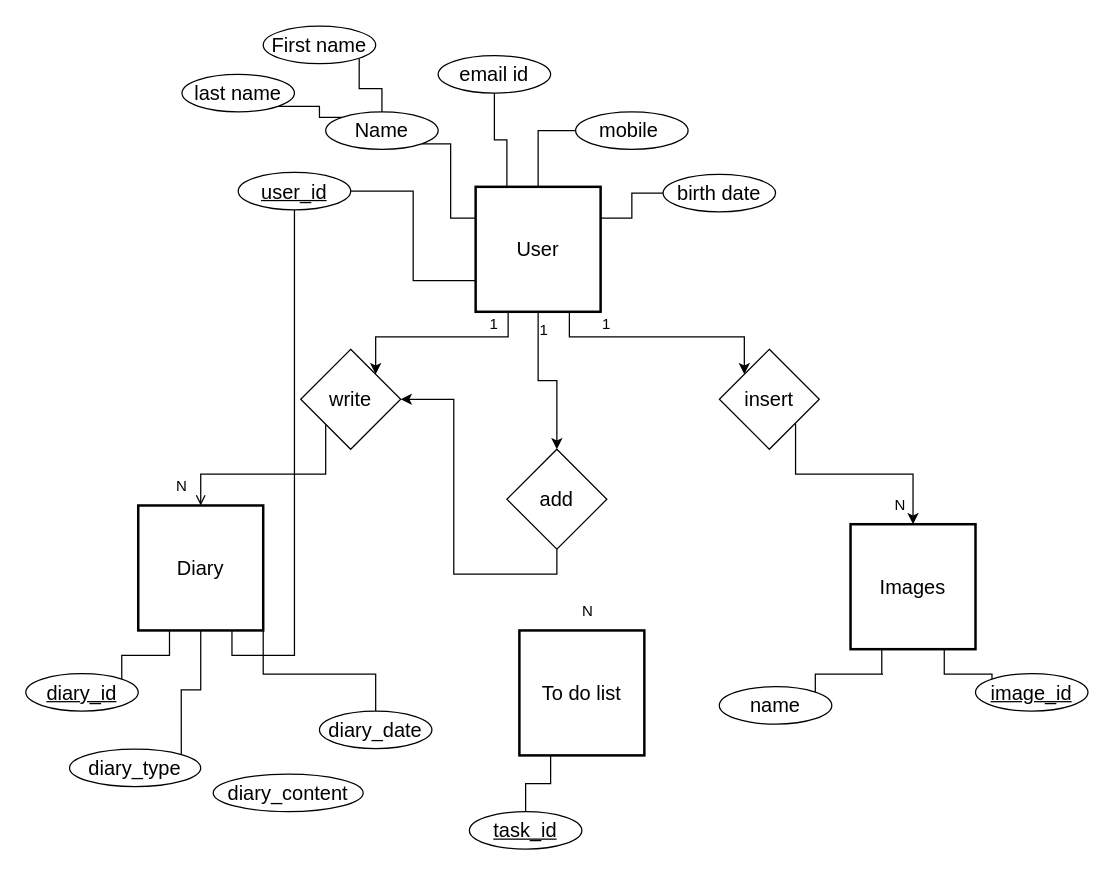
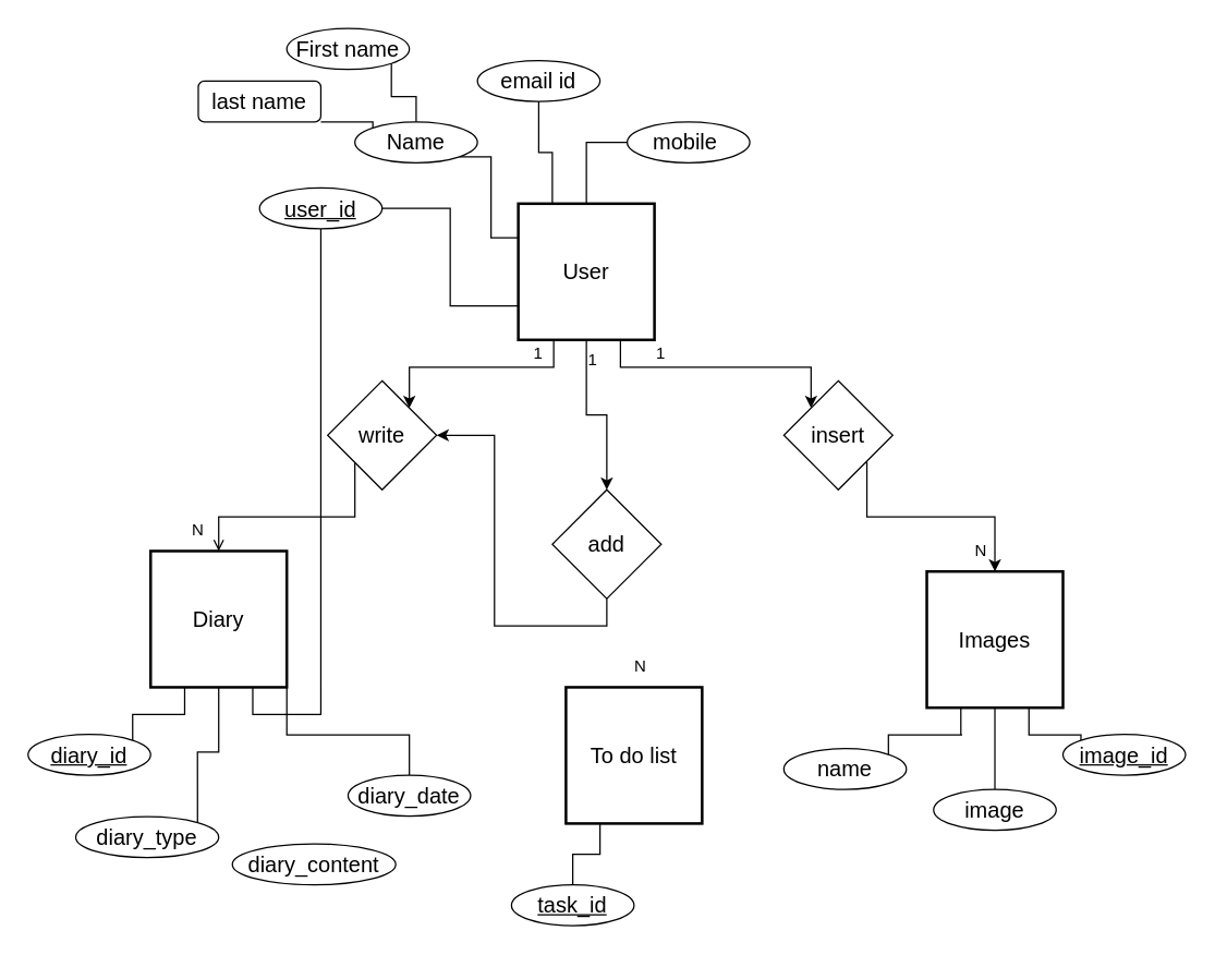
- <mxCell id="22" value="last name" style="ellipse;whiteSpace=wrap;html=1;fontSize=16;" vertex="1" parent="1"><mxGeometry x="145" y="59" width="90" height="30" as="geometry" /></mxCell>
+ <mxCell id="22" value="last name" style="whiteSpace=wrap;html=1;fontSize=16;rounded=1;" vertex="1" parent="1"><mxGeometry x="145" y="59" width="90" height="30" as="geometry" /></mxCell>
- <mxCell id="30" value="birth date" style="ellipse;whiteSpace=wrap;html=1;fontSize=16;" vertex="1" parent="1"><mxGeometry x="530" y="139" width="90" height="30" as="geometry" /></mxCell>
- <mxCell id="29" style="edgeStyle=orthogonalEdgeStyle;rounded=0;orthogonalLoop=1;jettySize=auto;html=1;exitX=0;exitY=0.5;exitDx=0;exitDy=0;entryX=1;entryY=0.25;entryDx=0;entryDy=0;fontSize=16;endArrow=none;endFill=0;" edge="1" parent="1" source="30" target="5"><mxGeometry relative="1" as="geometry" /></mxCell>
+ <mxCell id="11" style="edgeStyle=orthogonalEdgeStyle;rounded=0;orthogonalLoop=1;jettySize=auto;html=1;exitX=0.5;exitY=1;exitDx=0;exitDy=0;entryX=0.5;entryY=0;entryDx=0;entryDy=0;fontSize=16;endArrow=none;endFill=0;" edge="1" parent="1" source="14" target="43"><mxGeometry relative="1" as="geometry" /></mxCell>
+ <mxCell id="43" value="image" style="ellipse;whiteSpace=wrap;html=1;fontSize=16;" vertex="1" parent="1"><mxGeometry x="685" y="579" width="90" height="30" as="geometry" /></mxCell>
